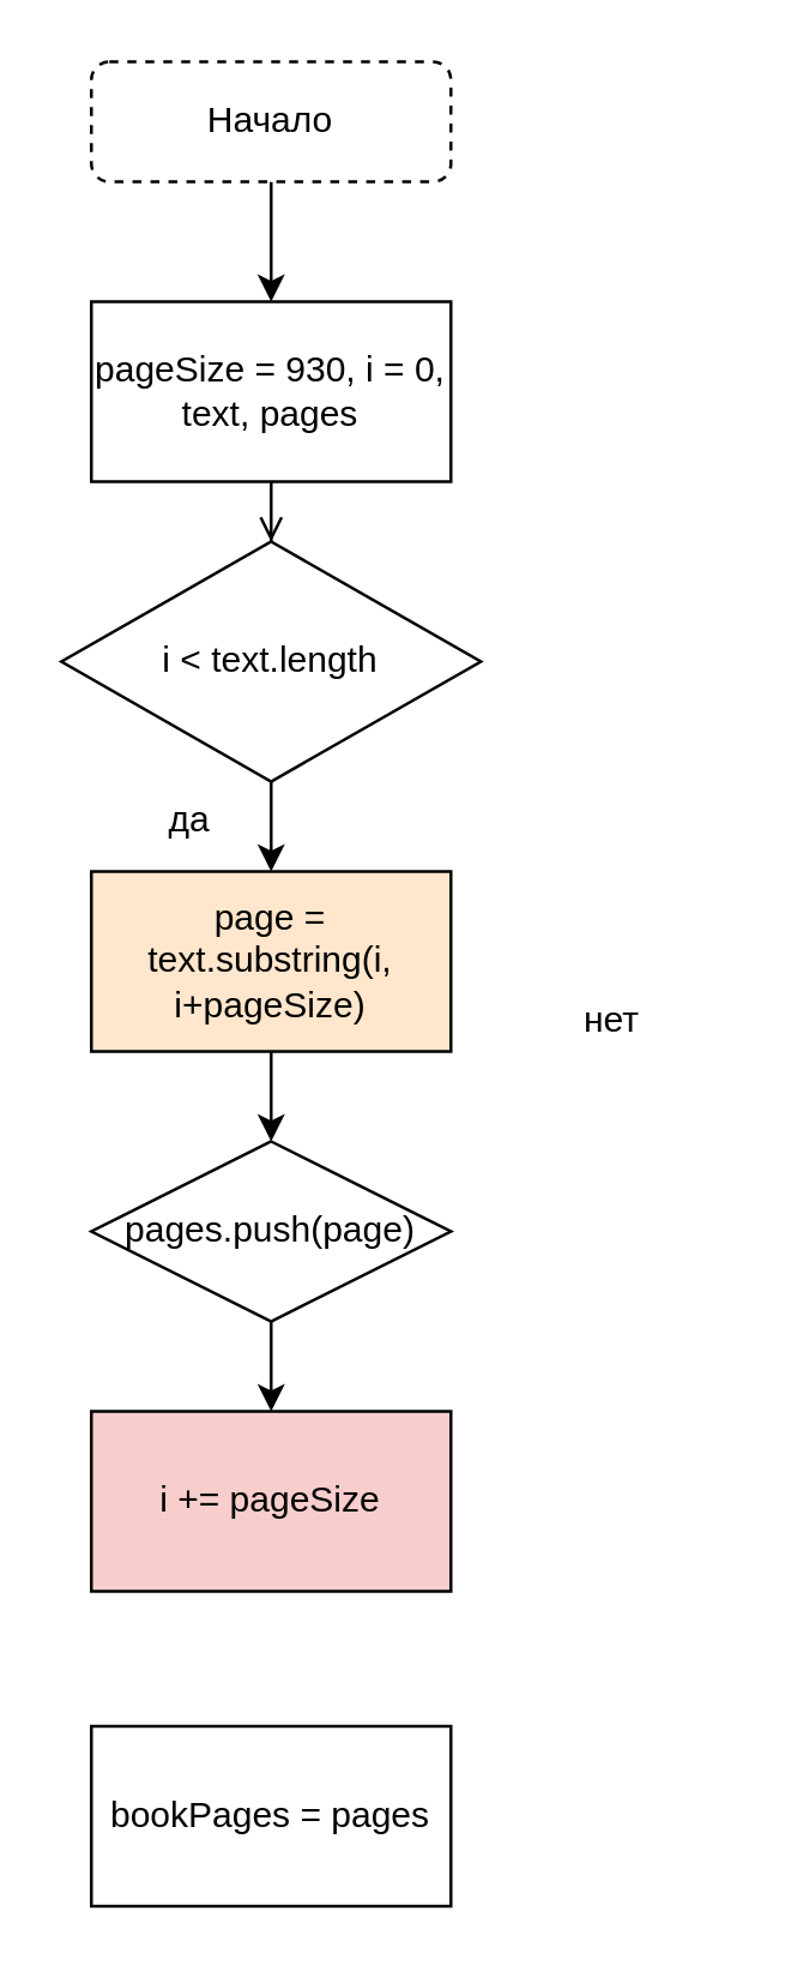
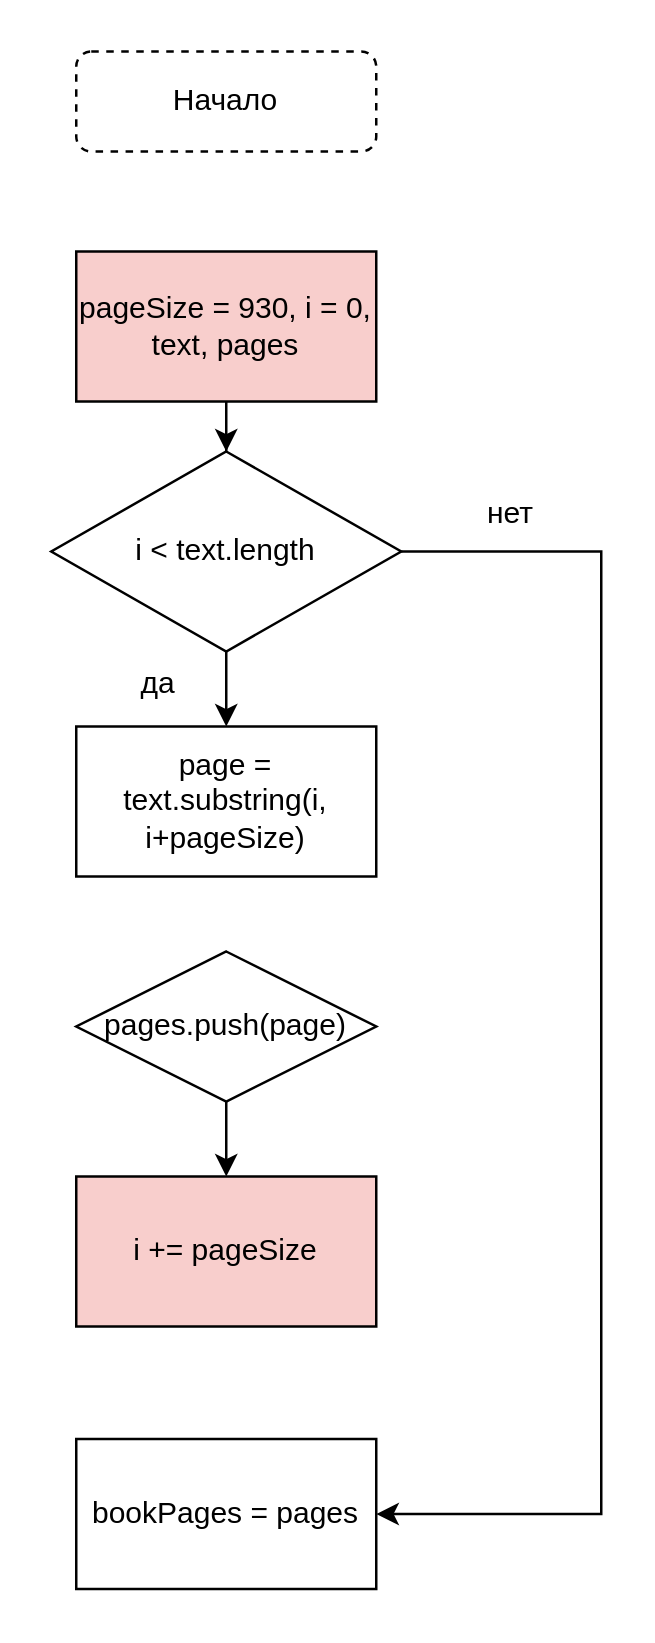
- <mxCell id="4" style="edgeStyle=orthogonalEdgeStyle;rounded=0;orthogonalLoop=1;jettySize=auto;html=1;" edge="1" parent="1" source="5" target="3"><mxGeometry relative="1" as="geometry" /></mxCell>
- <mxCell id="3" value="pageSize = 930, i = 0, text, pages" style="rounded=0;whiteSpace=wrap;html=1;" vertex="1" parent="1"><mxGeometry x="30" y="100" width="120" height="60" as="geometry" /></mxCell>
+ <mxCell id="3" value="pageSize = 930, i = 0, text, pages" style="rounded=0;whiteSpace=wrap;html=1;fillColor=#f8cecc;" vertex="1" parent="1"><mxGeometry x="30" y="100" width="120" height="60" as="geometry" /></mxCell>
- <mxCell id="2" style="edgeStyle=orthogonalEdgeStyle;rounded=0;orthogonalLoop=1;jettySize=auto;html=1;endArrow=open;" edge="1" parent="1" source="3" target="8"><mxGeometry relative="1" as="geometry" /></mxCell>
+ <mxCell id="2" style="edgeStyle=orthogonalEdgeStyle;rounded=0;orthogonalLoop=1;jettySize=auto;html=1;" edge="1" parent="1" source="3" target="8"><mxGeometry relative="1" as="geometry" /></mxCell>
- <mxCell id="10" value="page = text.substring(i, i+pageSize)" style="rounded=0;whiteSpace=wrap;html=1;fillColor=#ffe6cc;" vertex="1" parent="1"><mxGeometry x="30" y="290" width="120" height="60" as="geometry" /></mxCell>
+ <mxCell id="10" value="page = text.substring(i, i+pageSize)" style="rounded=0;whiteSpace=wrap;html=1;" vertex="1" parent="1"><mxGeometry x="30" y="290" width="120" height="60" as="geometry" /></mxCell>
- <mxCell id="15" value="нет" style="text;html=1;align=center;verticalAlign=middle;whiteSpace=wrap;rounded=0;" vertex="1" parent="1"><mxGeometry x="174" y="325" width="60" height="30" as="geometry" /></mxCell>
+ <mxCell id="15" value="нет" style="text;html=1;align=center;verticalAlign=middle;whiteSpace=wrap;rounded=0;" vertex="1" parent="1"><mxGeometry x="174" y="190" width="60" height="30" as="geometry" /></mxCell>
- <mxCell id="9" style="edgeStyle=orthogonalEdgeStyle;rounded=0;orthogonalLoop=1;jettySize=auto;html=1;" edge="1" parent="1" source="10" target="12"><mxGeometry relative="1" as="geometry" /></mxCell>
+ <mxCell id="7" style="edgeStyle=orthogonalEdgeStyle;rounded=0;orthogonalLoop=1;jettySize=auto;html=1;entryX=1;entryY=0.5;entryDx=0;entryDy=0;" edge="1" parent="1" source="8" target="14"><mxGeometry relative="1" as="geometry"><Array as="points"><mxPoint x="240" y="220" /><mxPoint x="240" y="605" /></Array></mxGeometry></mxCell>
